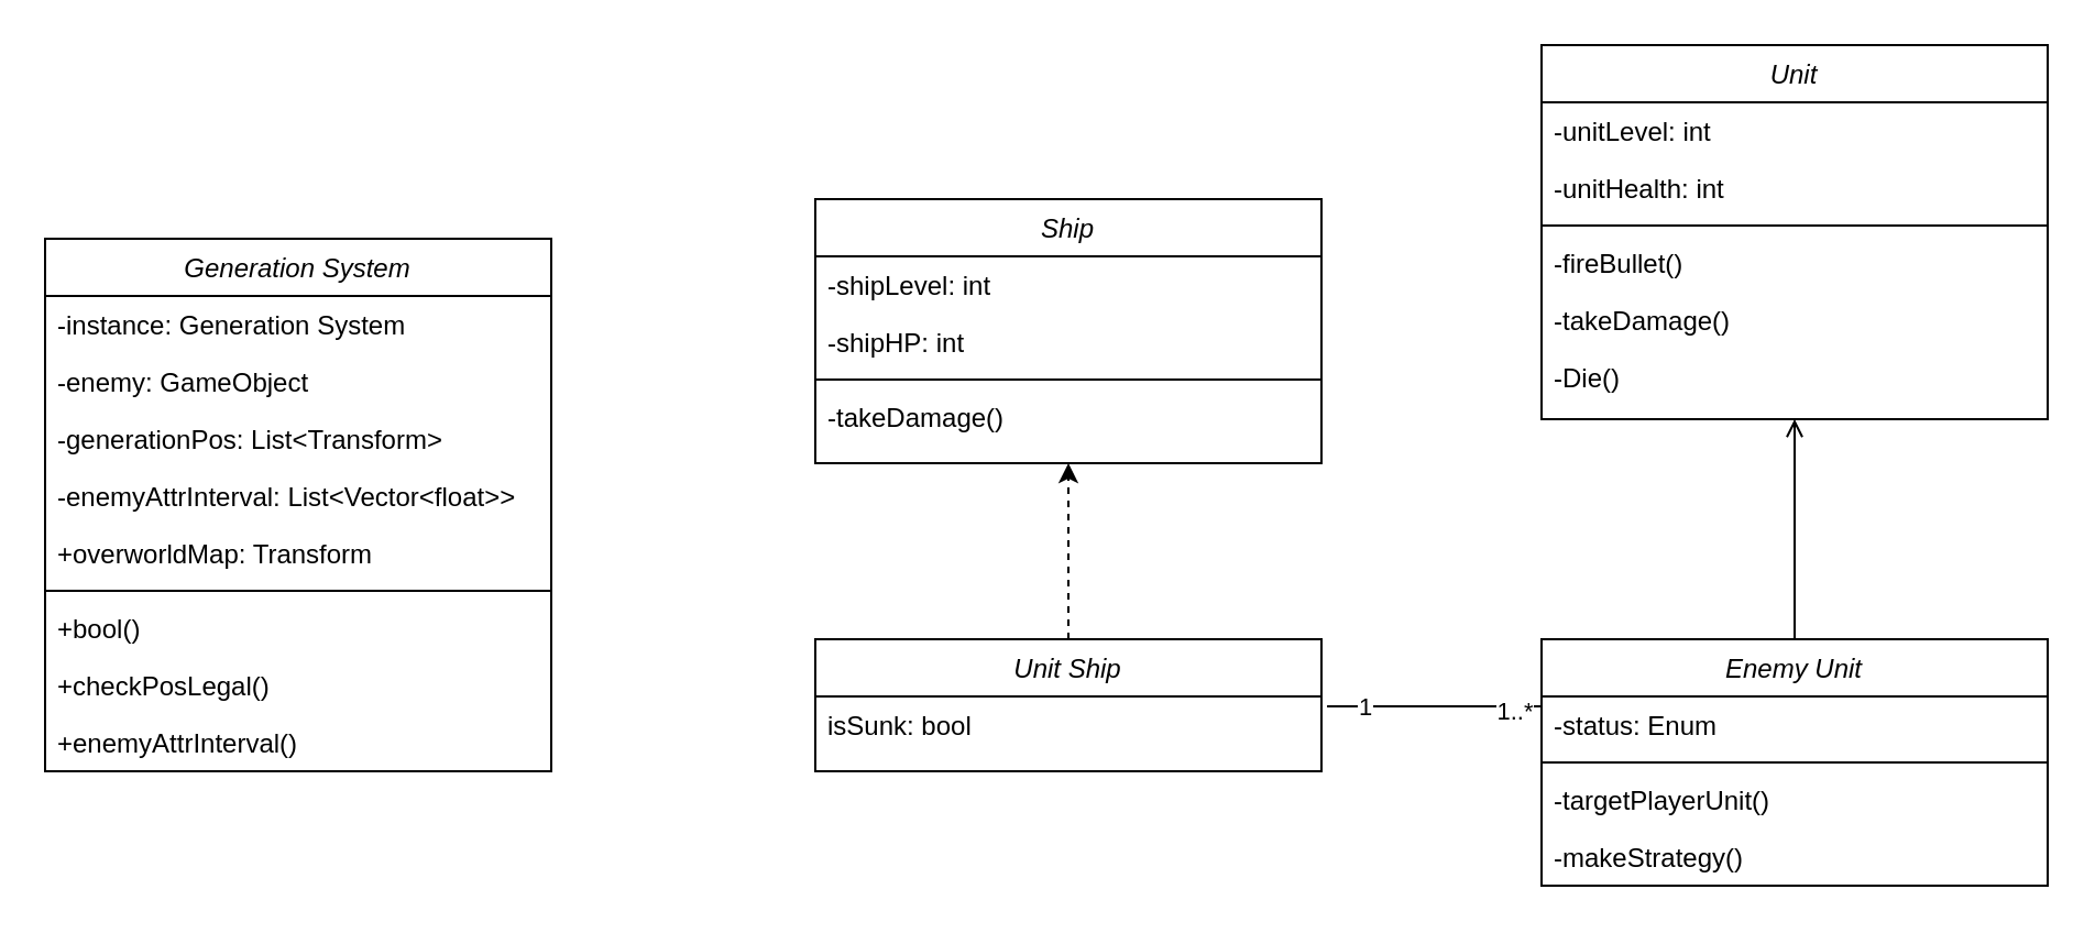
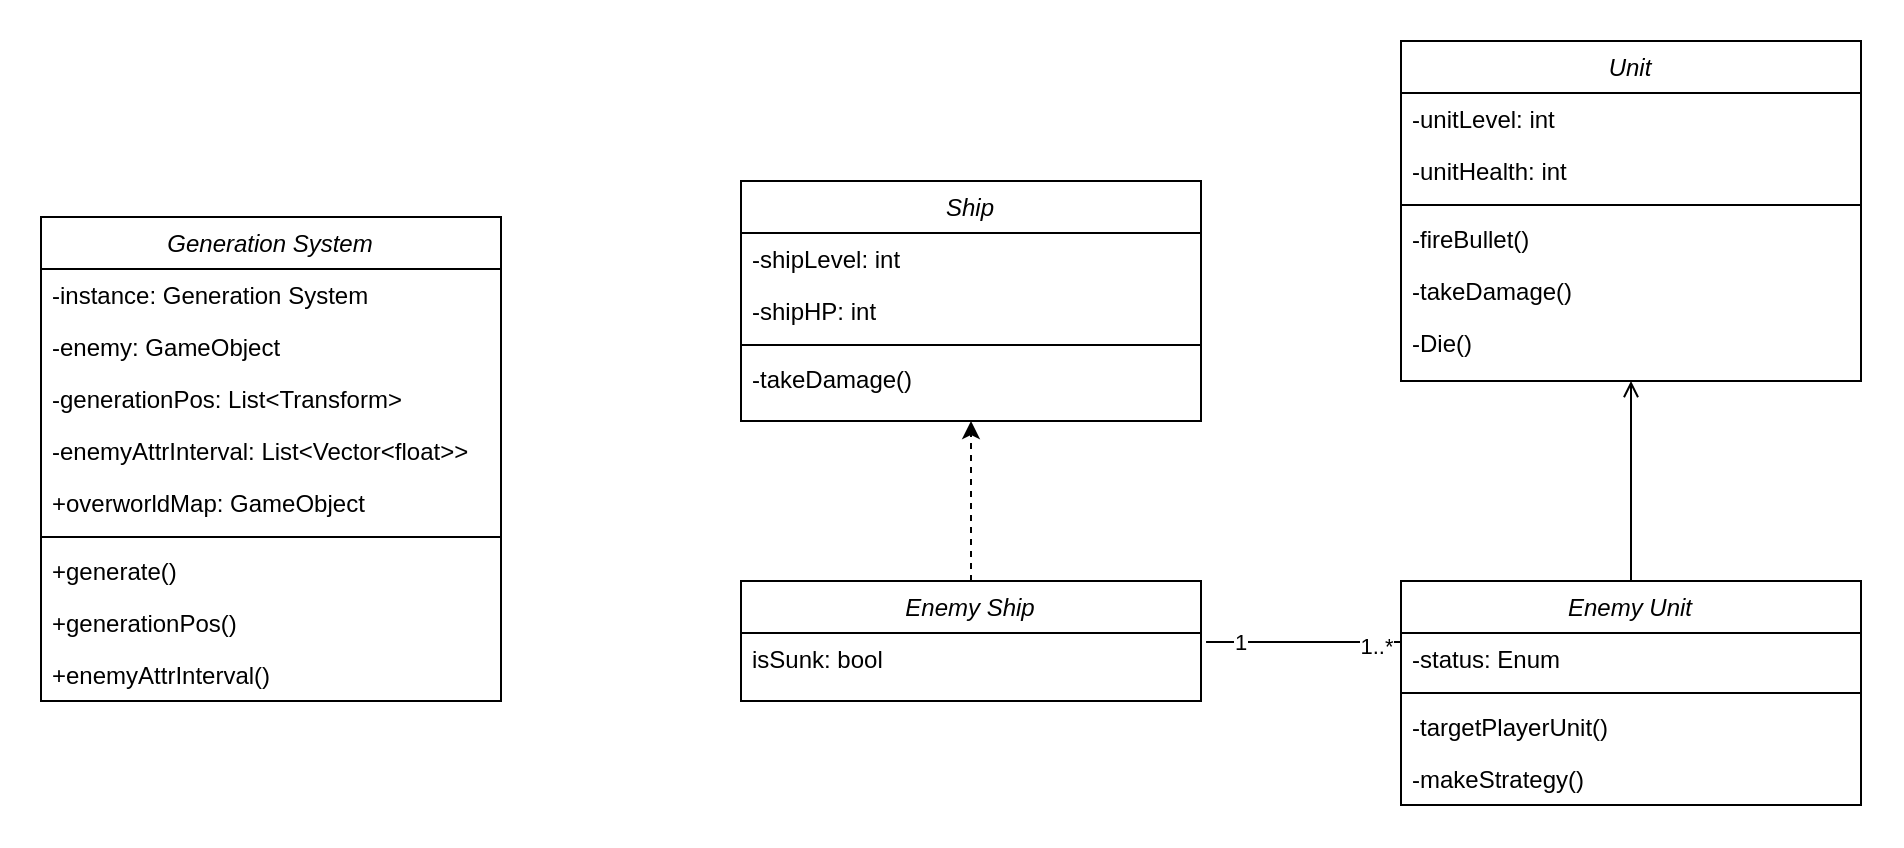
- <mxCell id="7" value="+overworldMap: Transform" style="text;align=left;verticalAlign=top;spacingLeft=4;spacingRight=4;overflow=hidden;rotatable=0;points=[[0,0.5],[1,0.5]];portConstraint=eastwest;rounded=0;shadow=0;html=0;" parent="2" vertex="1"><mxGeometry y="130" width="230" height="26" as="geometry" /></mxCell>
+ <mxCell id="7" value="+overworldMap: GameObject" style="text;align=left;verticalAlign=top;spacingLeft=4;spacingRight=4;overflow=hidden;rotatable=0;points=[[0,0.5],[1,0.5]];portConstraint=eastwest;rounded=0;shadow=0;html=0;" parent="2" vertex="1"><mxGeometry y="130" width="230" height="26" as="geometry" /></mxCell>
- <mxCell id="9" value="+bool()" style="text;align=left;verticalAlign=top;spacingLeft=4;spacingRight=4;overflow=hidden;rotatable=0;points=[[0,0.5],[1,0.5]];portConstraint=eastwest;" parent="2" vertex="1"><mxGeometry y="164" width="230" height="26" as="geometry" /></mxCell>
+ <mxCell id="9" value="+generate()" style="text;align=left;verticalAlign=top;spacingLeft=4;spacingRight=4;overflow=hidden;rotatable=0;points=[[0,0.5],[1,0.5]];portConstraint=eastwest;" parent="2" vertex="1"><mxGeometry y="164" width="230" height="26" as="geometry" /></mxCell>
- <mxCell id="13" value="Unit Ship" style="swimlane;fontStyle=2;align=center;verticalAlign=top;childLayout=stackLayout;horizontal=1;startSize=26;horizontalStack=0;resizeParent=1;resizeLast=0;collapsible=1;marginBottom=0;rounded=0;shadow=0;strokeWidth=1;" vertex="1" parent="1"><mxGeometry x="370" y="290" width="230" height="60" as="geometry"><mxRectangle x="230" y="140" width="160" height="26" as="alternateBounds" /></mxGeometry></mxCell>
+ <mxCell id="13" value="Enemy Ship" style="swimlane;fontStyle=2;align=center;verticalAlign=top;childLayout=stackLayout;horizontal=1;startSize=26;horizontalStack=0;resizeParent=1;resizeLast=0;collapsible=1;marginBottom=0;rounded=0;shadow=0;strokeWidth=1;" vertex="1" parent="1"><mxGeometry x="370" y="290" width="230" height="60" as="geometry"><mxRectangle x="230" y="140" width="160" height="26" as="alternateBounds" /></mxGeometry></mxCell>
- <mxCell id="10" value="+checkPosLegal()" style="text;align=left;verticalAlign=top;spacingLeft=4;spacingRight=4;overflow=hidden;rotatable=0;points=[[0,0.5],[1,0.5]];portConstraint=eastwest;" parent="2" vertex="1"><mxGeometry y="190" width="230" height="26" as="geometry" /></mxCell>
+ <mxCell id="10" value="+generationPos()" style="text;align=left;verticalAlign=top;spacingLeft=4;spacingRight=4;overflow=hidden;rotatable=0;points=[[0,0.5],[1,0.5]];portConstraint=eastwest;" parent="2" vertex="1"><mxGeometry y="190" width="230" height="26" as="geometry" /></mxCell>
